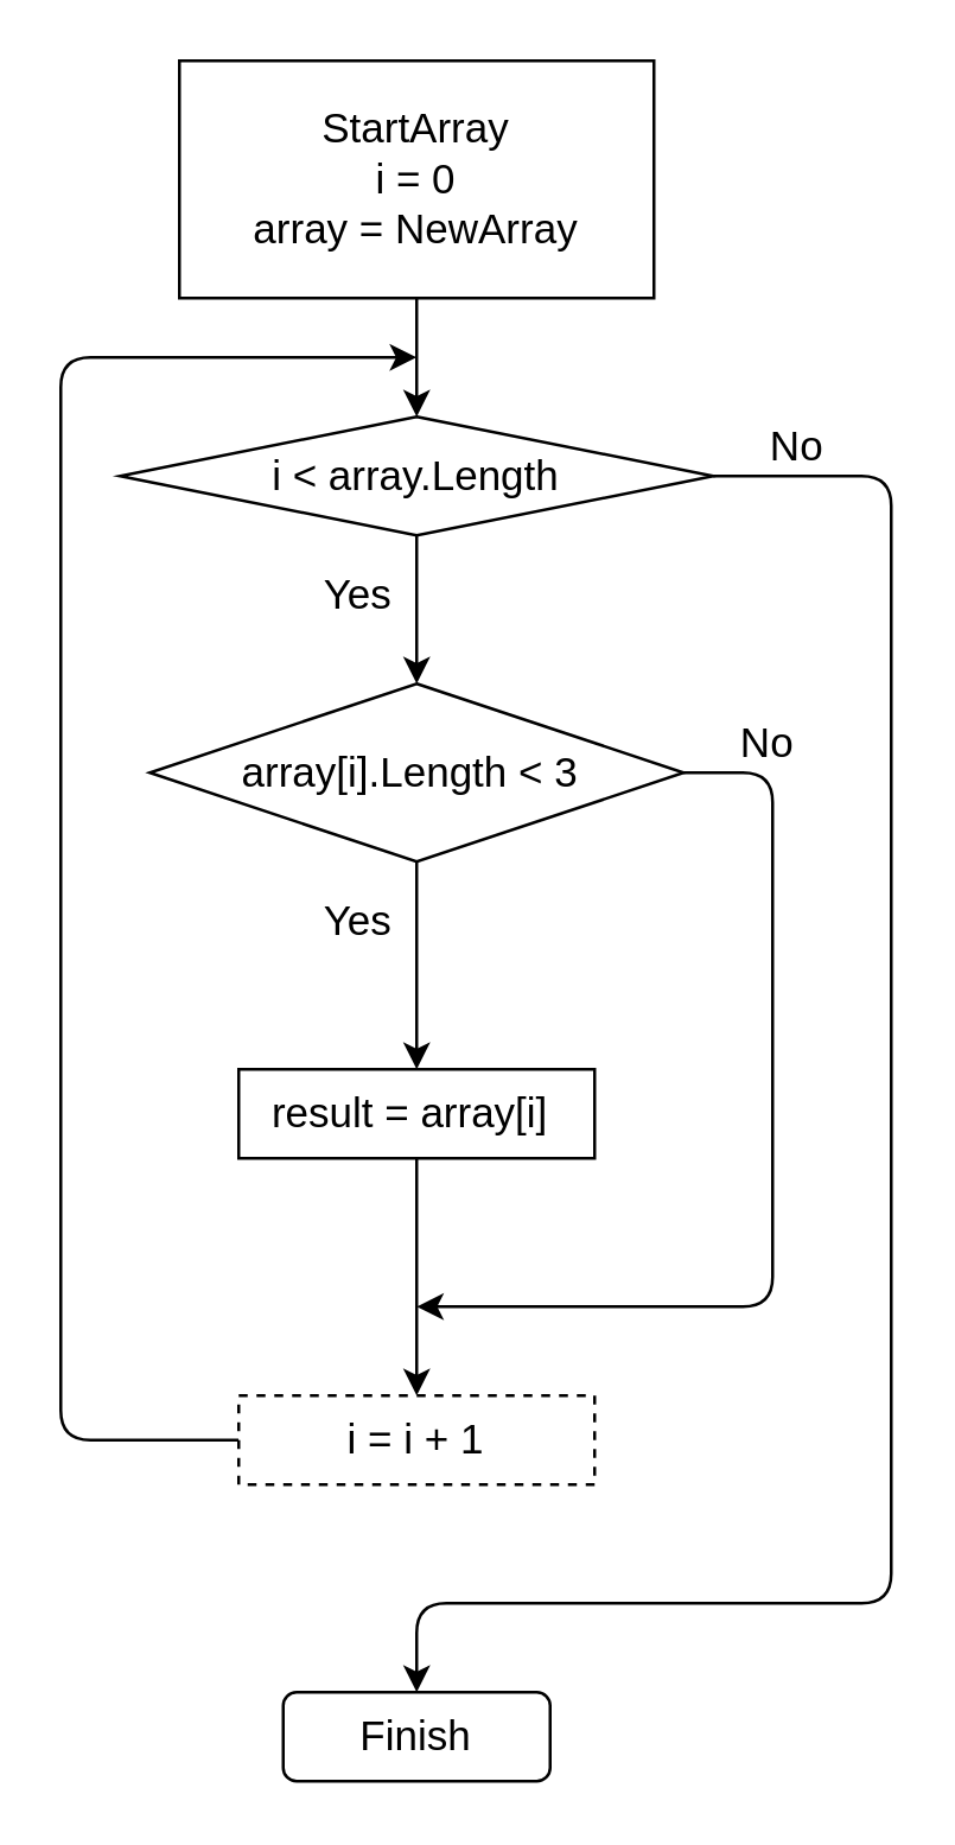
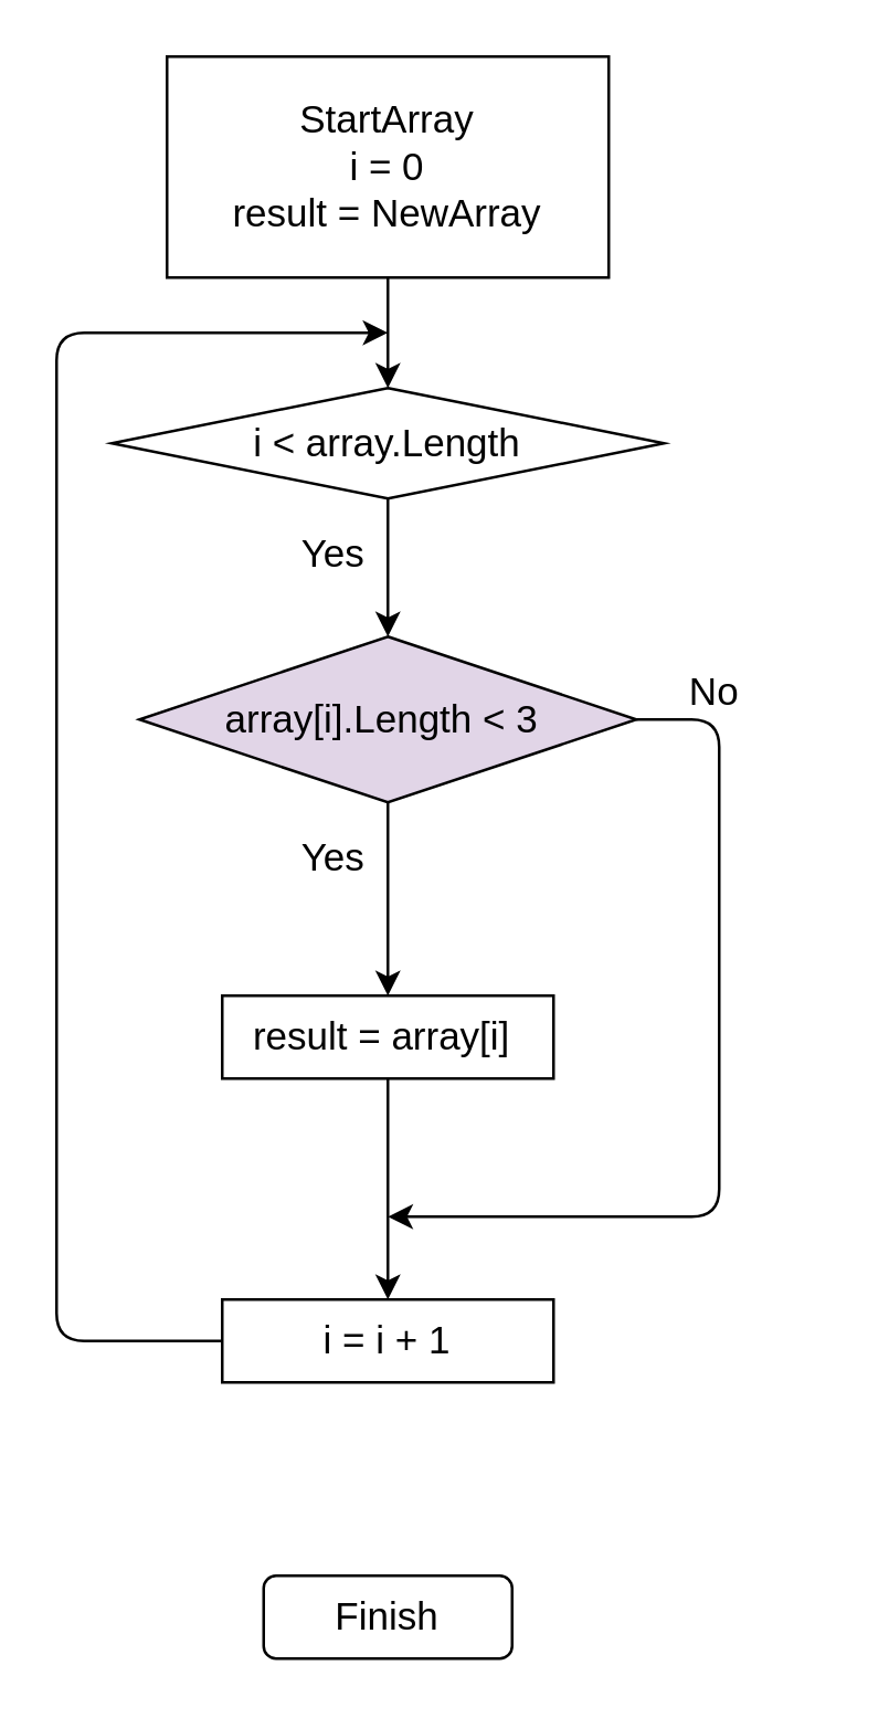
- <mxCell id="3" value="StartArray&lt;br&gt;i = 0&lt;br&gt;array = NewArray" style="rounded=0;whiteSpace=wrap;html=1;fontSize=14;" parent="1" vertex="1"><mxGeometry x="60" y="20" width="160" height="80" as="geometry" /></mxCell>
+ <mxCell id="3" value="StartArray&lt;br&gt;i = 0&lt;br&gt;result = NewArray" style="rounded=0;whiteSpace=wrap;html=1;fontSize=14;" parent="1" vertex="1"><mxGeometry x="60" y="20" width="160" height="80" as="geometry" /></mxCell>
- <mxCell id="9" value="array[i].Length &amp;lt; 3&amp;nbsp;" style="rhombus;whiteSpace=wrap;html=1;fontSize=14;rounded=0;" parent="1" vertex="1"><mxGeometry x="50" y="230" width="180" height="60" as="geometry" /></mxCell>
+ <mxCell id="9" value="array[i].Length &amp;lt; 3&amp;nbsp;" style="rhombus;whiteSpace=wrap;html=1;fontSize=14;rounded=0;fillColor=#e1d5e7;" parent="1" vertex="1"><mxGeometry x="50" y="230" width="180" height="60" as="geometry" /></mxCell>
- <mxCell id="5" value="No" style="edgeStyle=none;html=1;fontSize=14;exitX=1;exitY=0.5;exitDx=0;exitDy=0;" parent="1" source="6" target="14" edge="1"><mxGeometry x="-0.91" y="10" relative="1" as="geometry"><mxPoint x="140" y="560" as="targetPoint" /><mxPoint x="260" y="160" as="sourcePoint" /><Array as="points"><mxPoint x="300" y="160" /><mxPoint x="300" y="540" /><mxPoint x="140" y="540" /></Array><mxPoint as="offset" /></mxGeometry></mxCell>
- <mxCell id="13" value="i = i + 1" style="whiteSpace=wrap;html=1;fontSize=14;rounded=0;dashed=1;" parent="1" vertex="1"><mxGeometry x="80" y="470" width="120" height="30" as="geometry" /></mxCell>
+ <mxCell id="13" value="i = i + 1" style="whiteSpace=wrap;html=1;fontSize=14;rounded=0;" parent="1" vertex="1"><mxGeometry x="80" y="470" width="120" height="30" as="geometry" /></mxCell>
